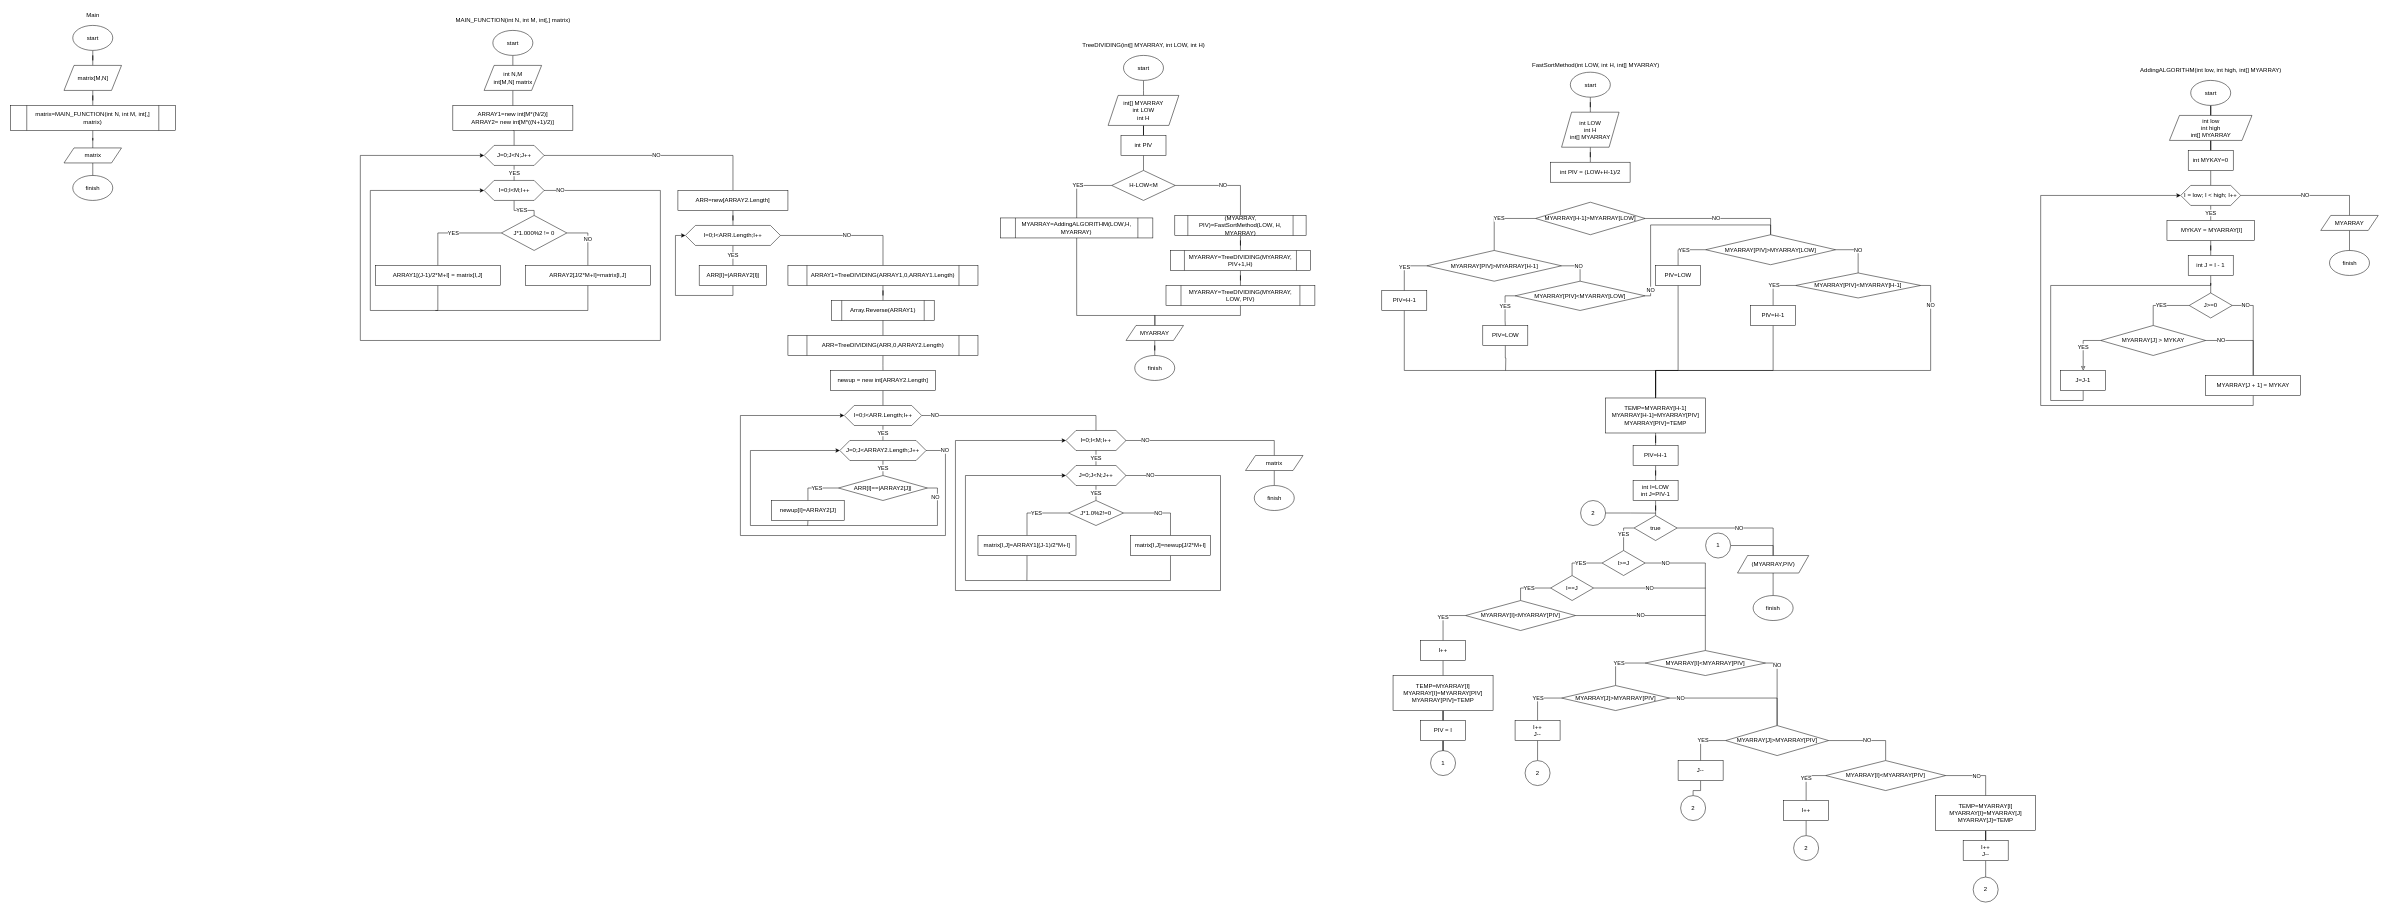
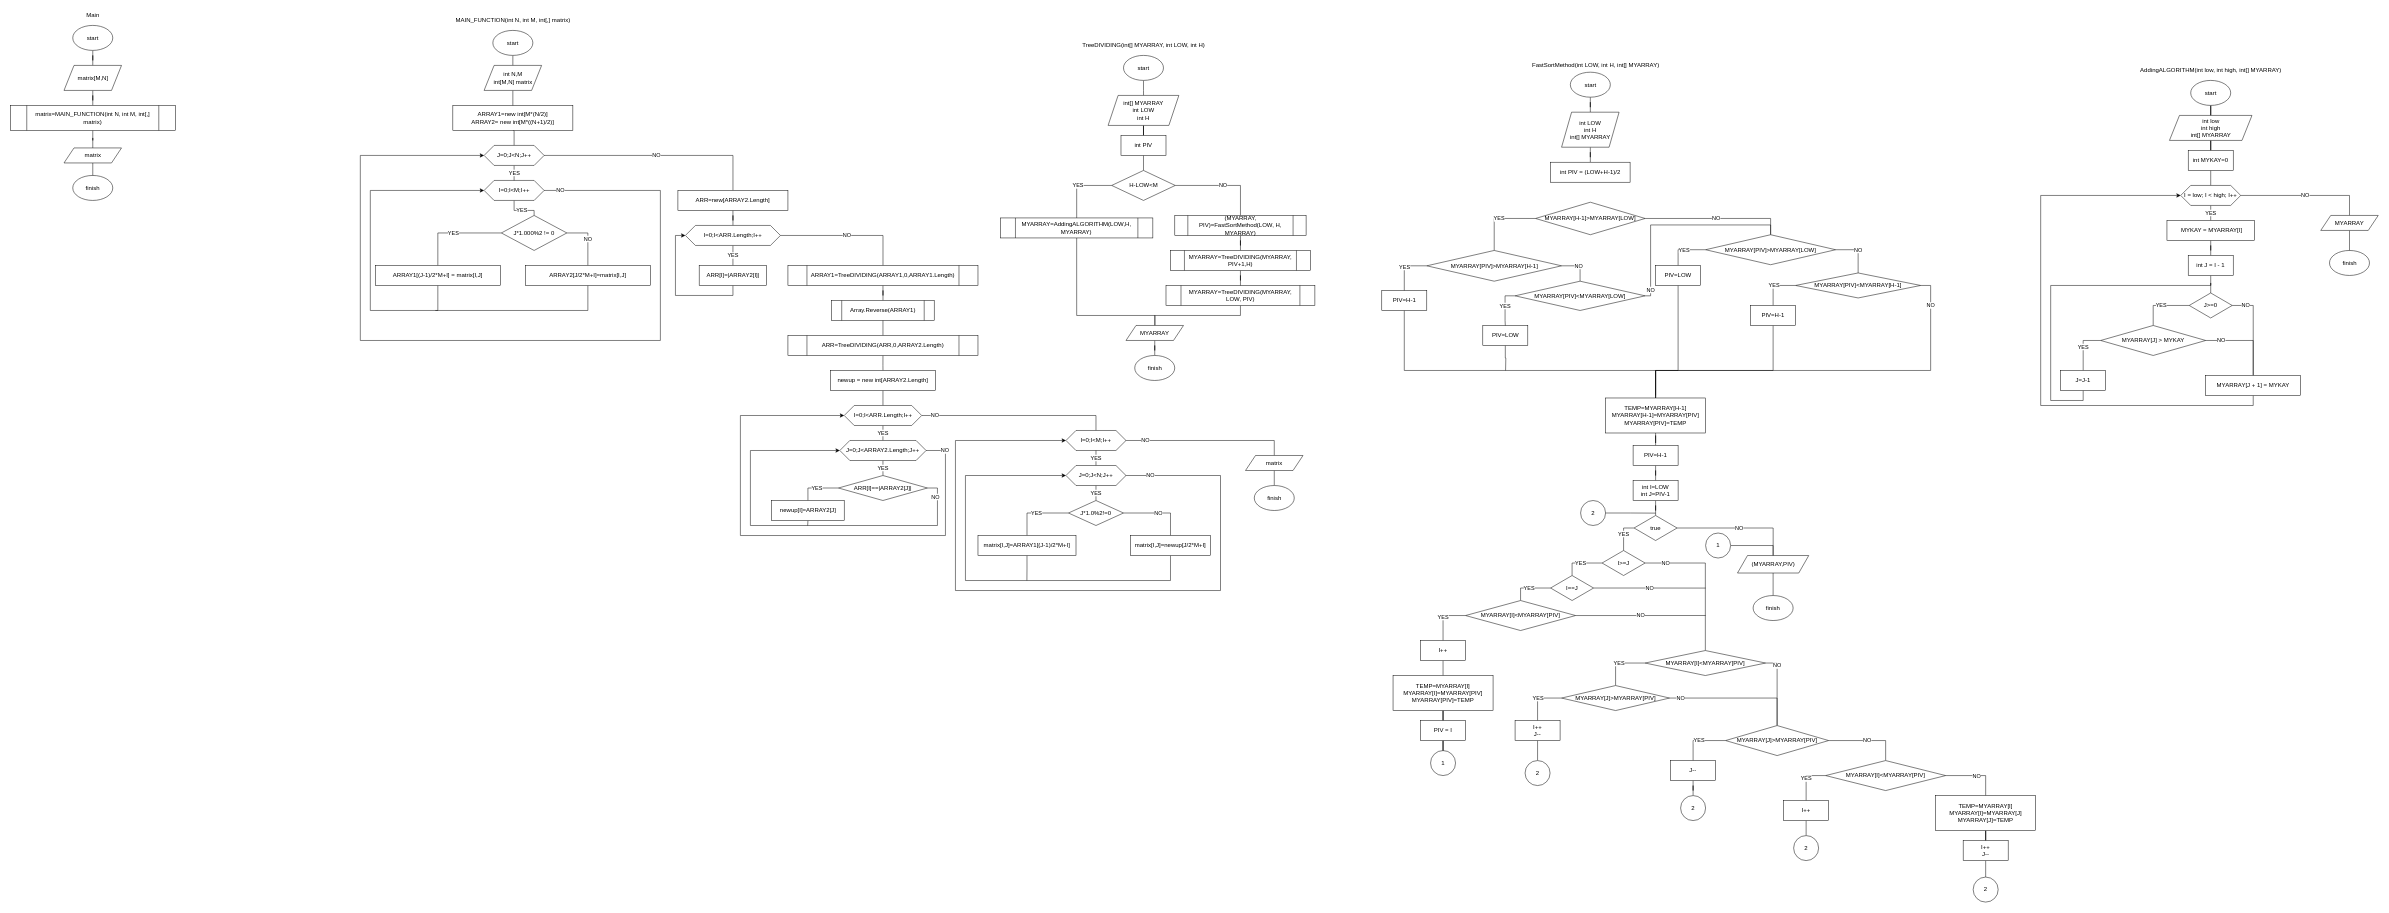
- <mxCell id="201" value="YES" style="edgeStyle=orthogonalEdgeStyle;rounded=0;orthogonalLoop=1;jettySize=auto;html=1;exitX=0;exitY=0.5;exitDx=0;exitDy=0;endArrow=classic;endFill=0;" edge="1" parent="1" source="203" target="205"><mxGeometry relative="1" as="geometry" /></mxCell>
+ <mxCell id="201" value="YES" style="edgeStyle=orthogonalEdgeStyle;rounded=0;orthogonalLoop=1;jettySize=auto;html=1;exitX=0;exitY=0.5;exitDx=0;exitDy=0;endArrow=none;endFill=0;" edge="1" parent="1" source="203" target="205"><mxGeometry relative="1" as="geometry" /></mxCell>
- <mxCell id="155" value="J--" style="rounded=0;whiteSpace=wrap;html=1;" parent="1" vertex="1"><mxGeometry x="3355" y="1520" width="90" height="40" as="geometry" /></mxCell>
+ <mxCell id="155" value="J--" style="rounded=0;whiteSpace=wrap;html=1;" parent="1" vertex="1"><mxGeometry x="3340" y="1520" width="90" height="40" as="geometry" /></mxCell>
